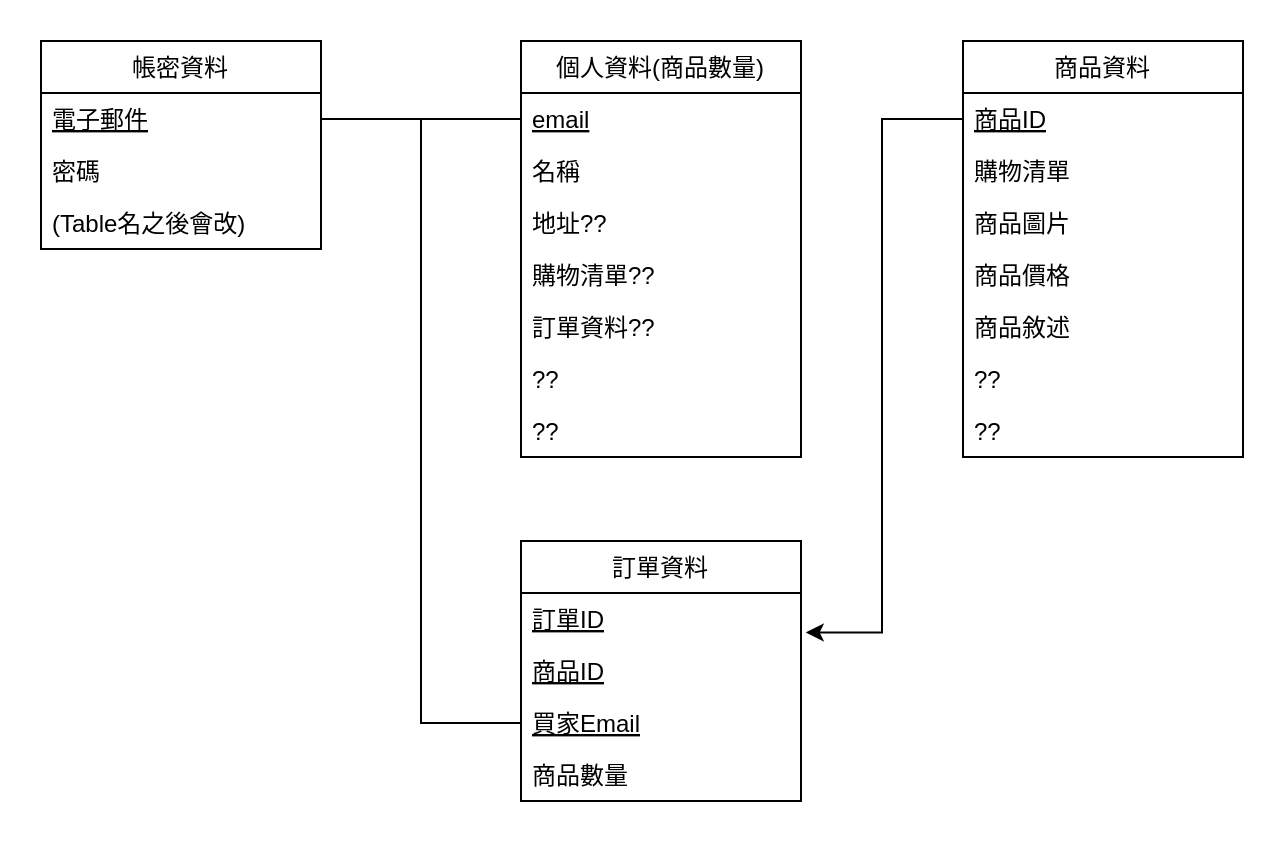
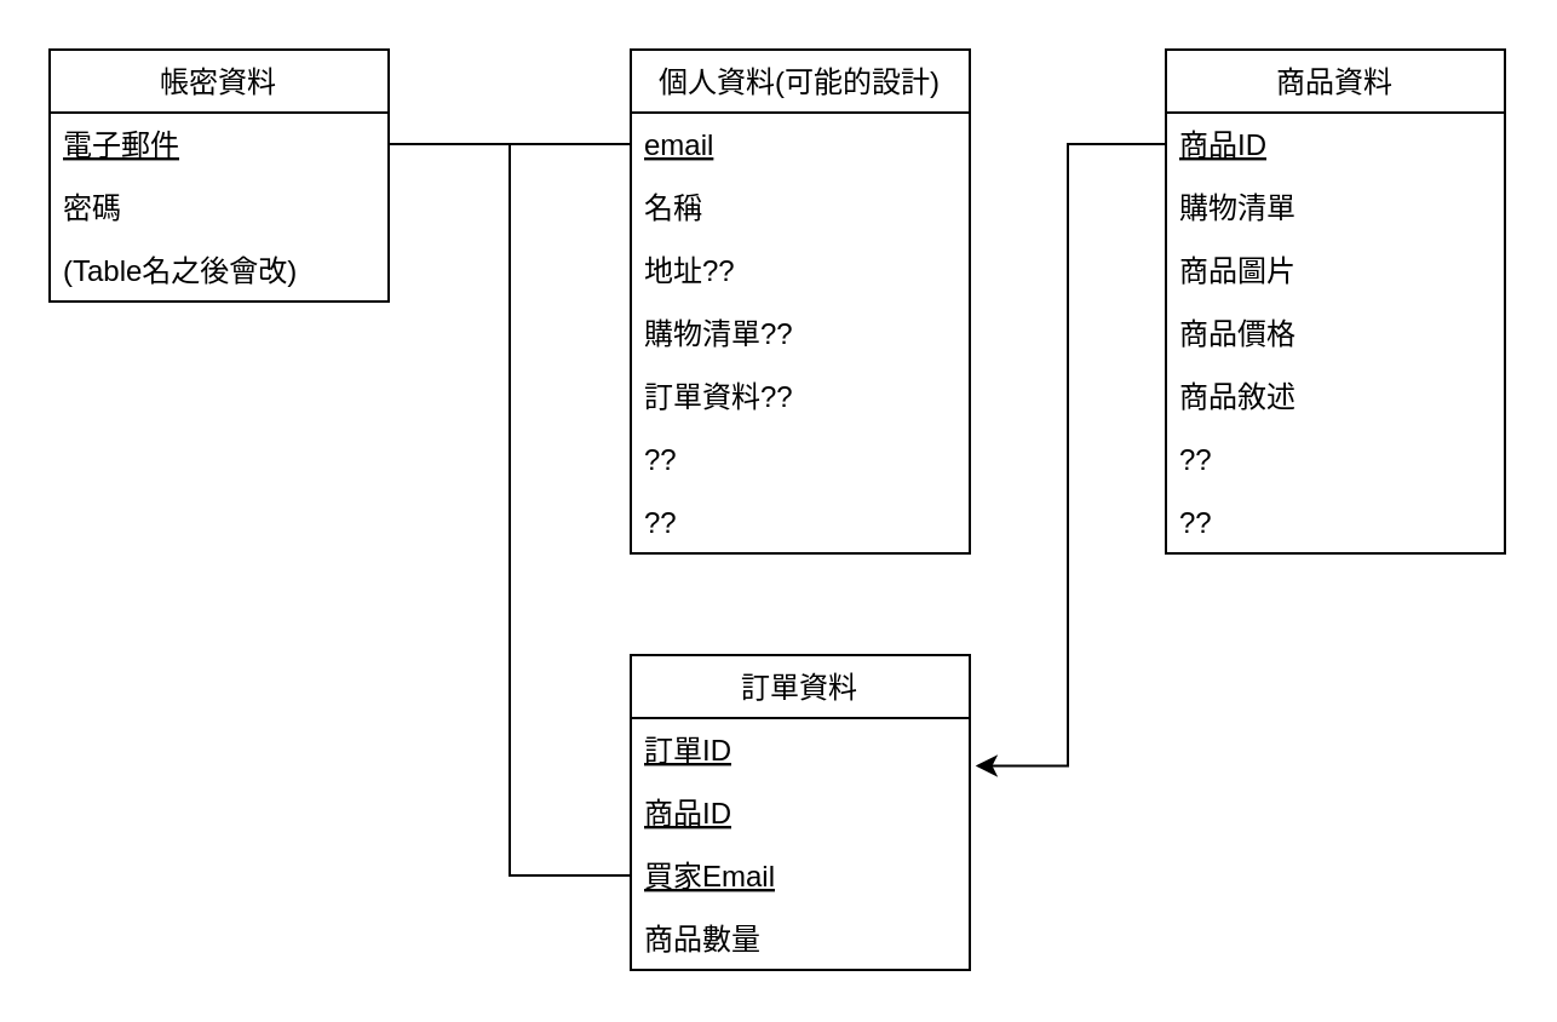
- <mxCell id="7" value="個人資料(商品數量)" style="swimlane;fontStyle=0;childLayout=stackLayout;horizontal=1;startSize=26;fillColor=none;horizontalStack=0;resizeParent=1;resizeParentMax=0;resizeLast=0;collapsible=1;marginBottom=0;" parent="1" vertex="1"><mxGeometry x="260" y="20" width="140" height="208" as="geometry" /></mxCell>
+ <mxCell id="7" value="個人資料(可能的設計)" style="swimlane;fontStyle=0;childLayout=stackLayout;horizontal=1;startSize=26;fillColor=none;horizontalStack=0;resizeParent=1;resizeParentMax=0;resizeLast=0;collapsible=1;marginBottom=0;" parent="1" vertex="1"><mxGeometry x="260" y="20" width="140" height="208" as="geometry" /></mxCell>
